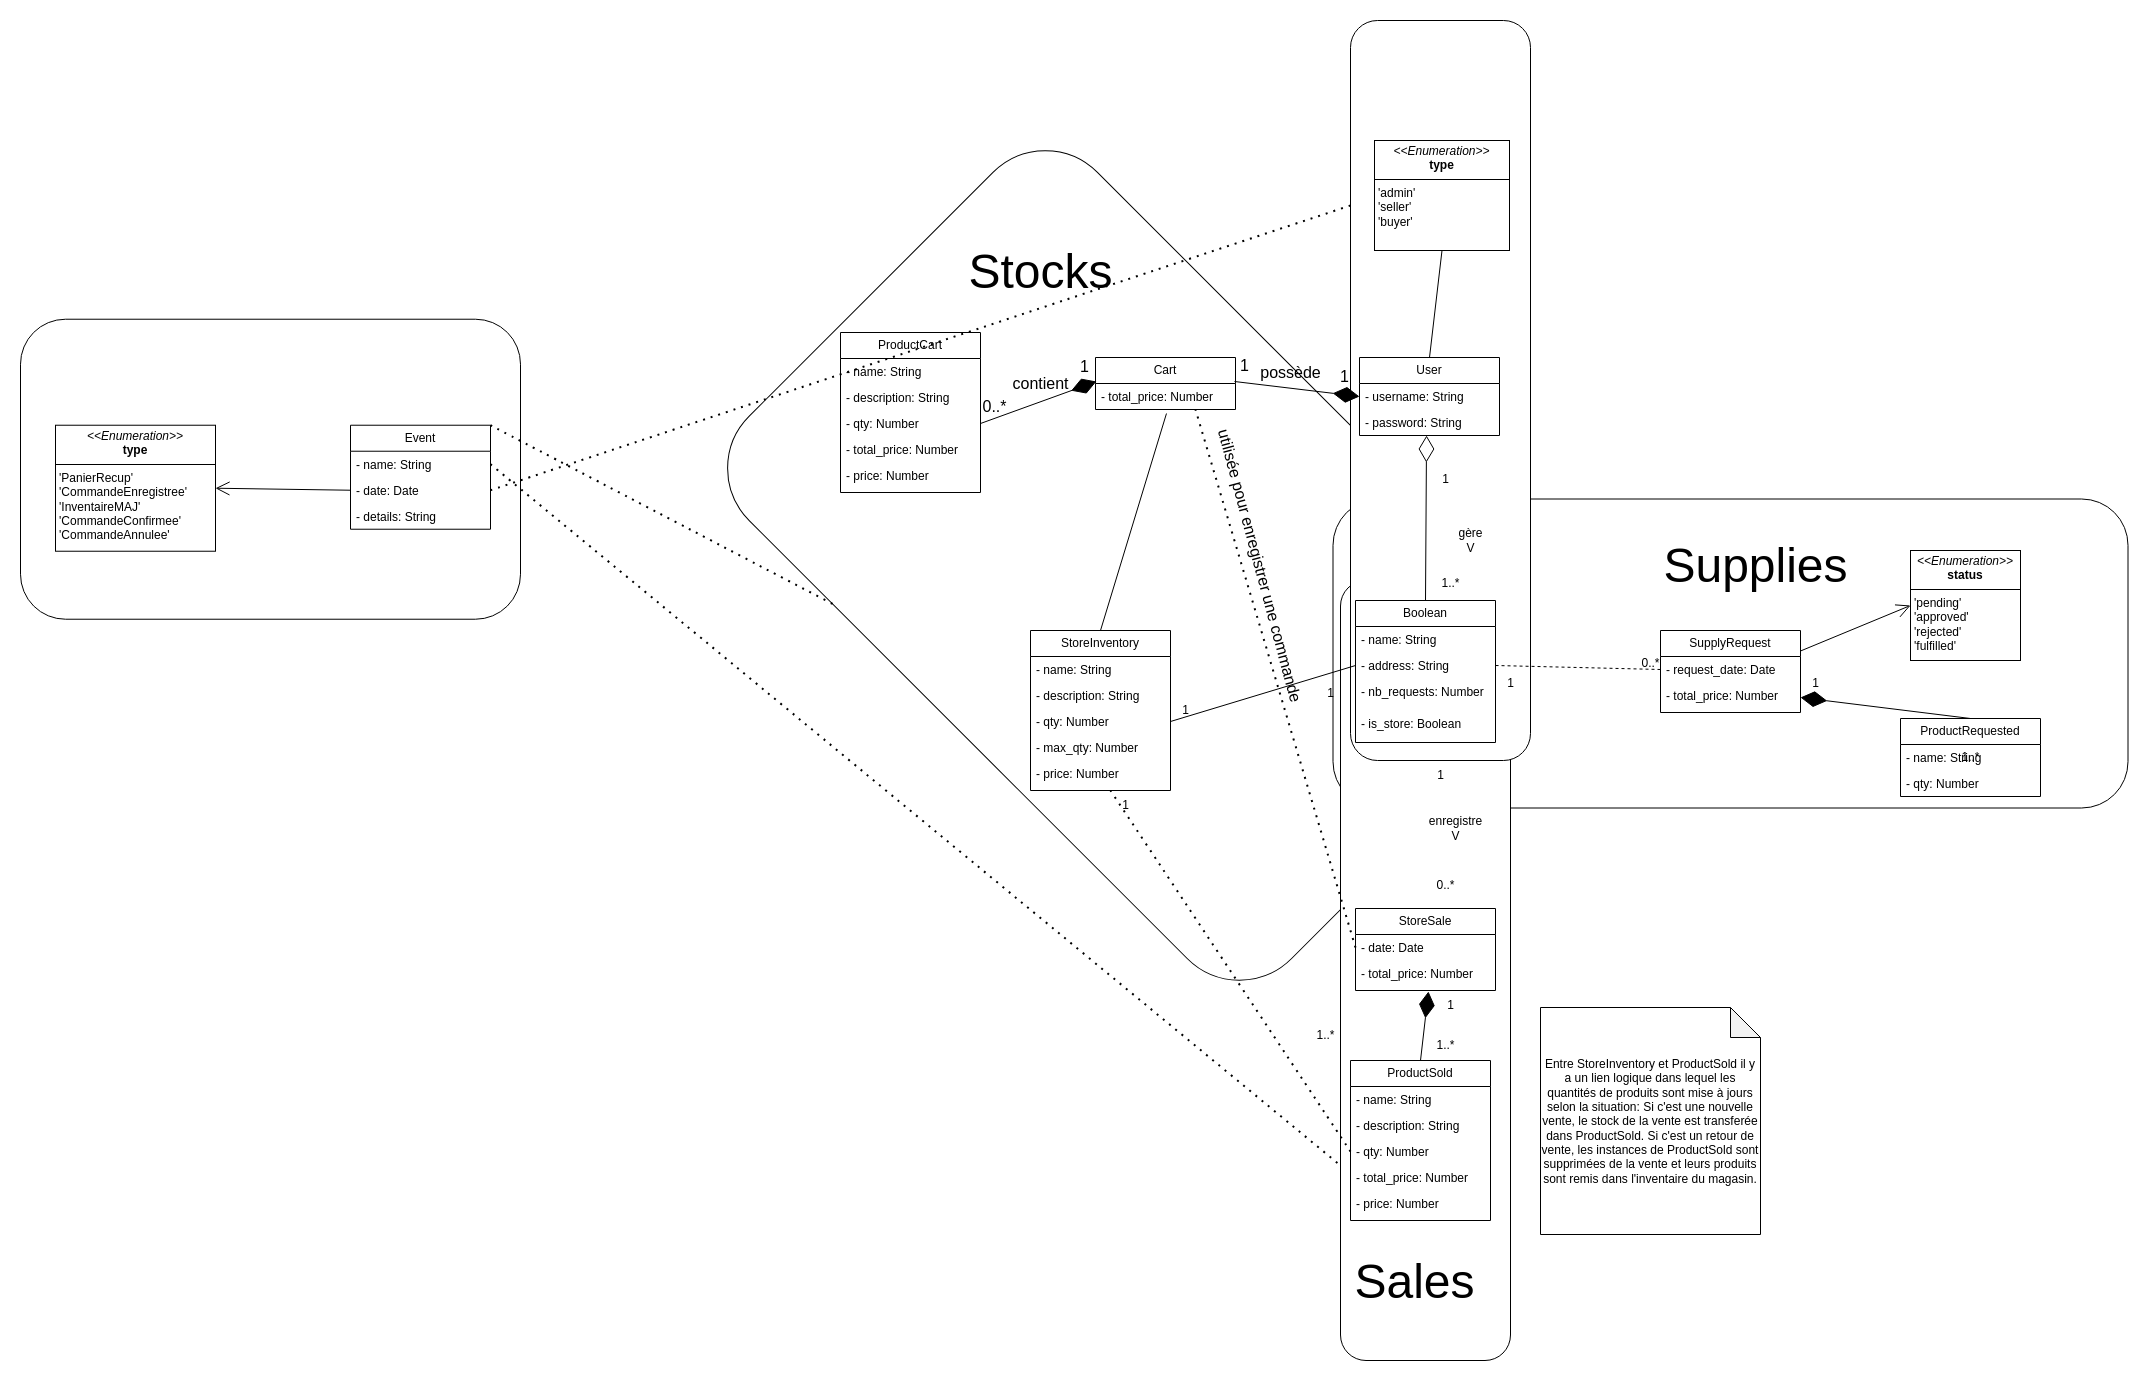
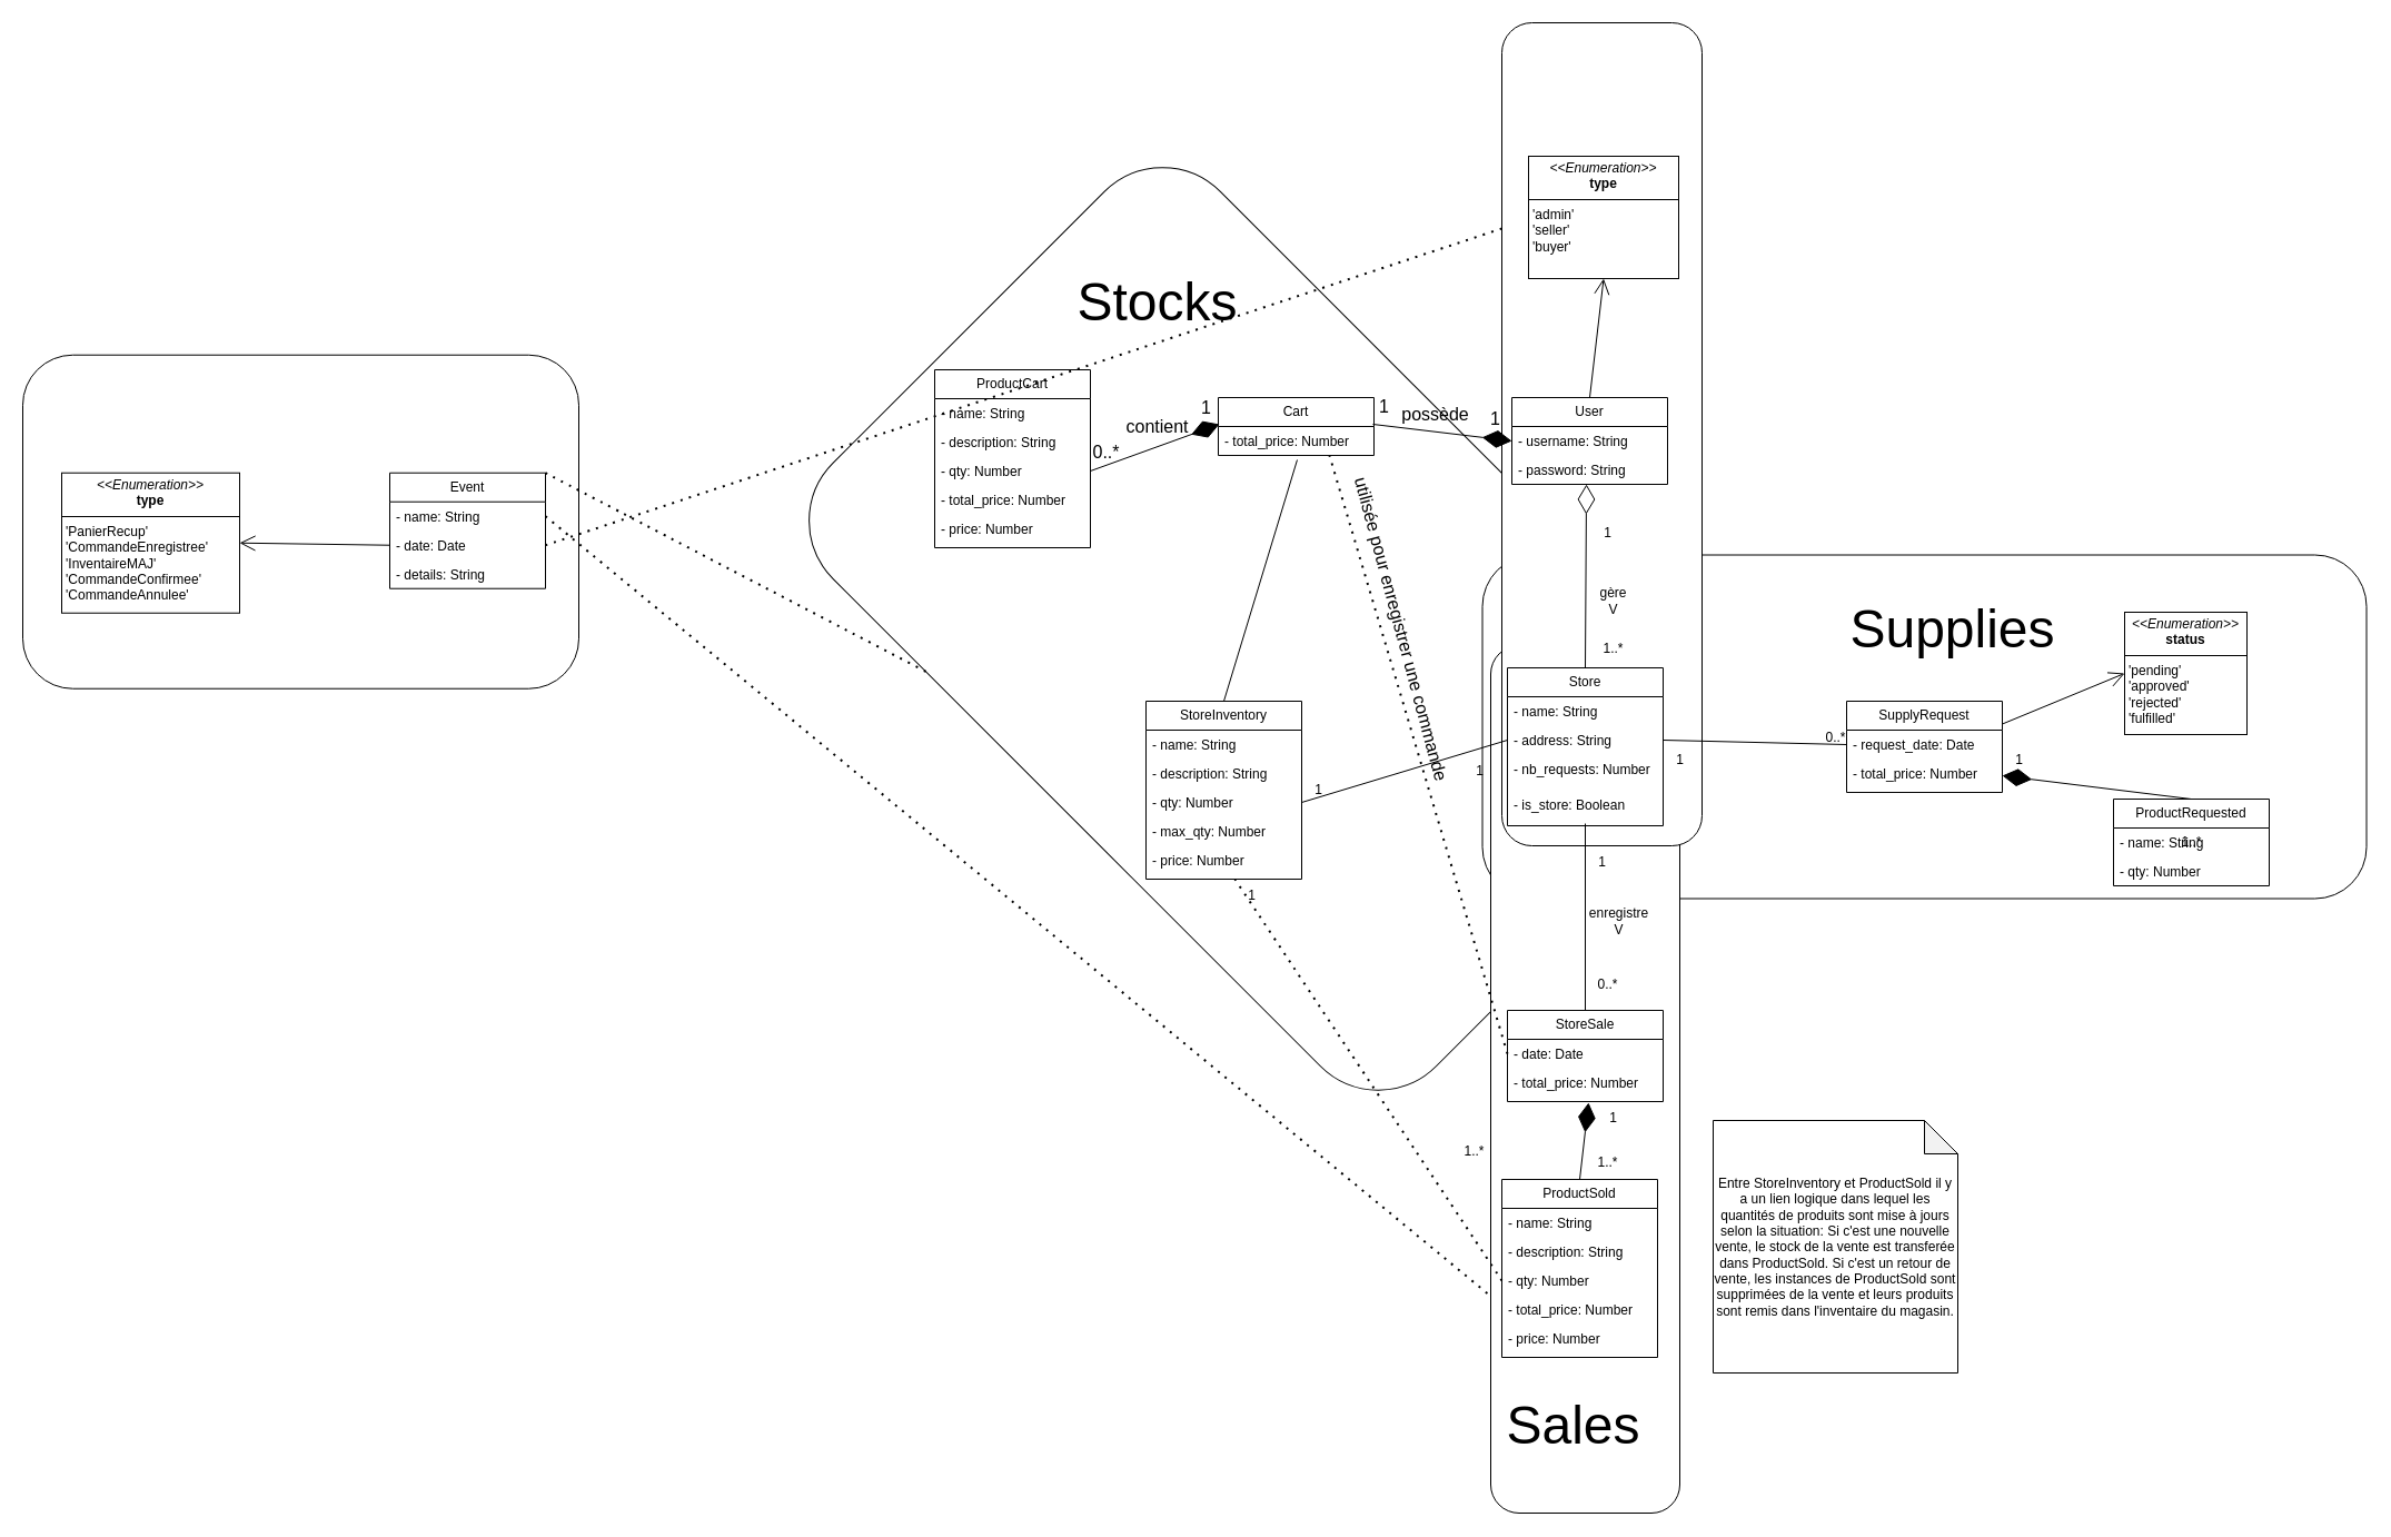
- <mxCell id="61" value="" style="endArrow=none;endFill=1;endSize=12;html=1;rounded=0;exitX=0.5;exitY=0;exitDx=0;exitDy=0;entryX=0.5;entryY=1;entryDx=0;entryDy=0;" parent="1" source="53" target="60" edge="1"><mxGeometry width="160" relative="1" as="geometry"><mxPoint x="1541" y="380" as="sourcePoint" /><mxPoint x="1540" y="506" as="targetPoint" /></mxGeometry></mxCell>
+ <mxCell id="61" value="" style="endArrow=open;endFill=1;endSize=12;html=1;rounded=0;exitX=0.5;exitY=0;exitDx=0;exitDy=0;entryX=0.5;entryY=1;entryDx=0;entryDy=0;" parent="1" source="53" target="60" edge="1"><mxGeometry width="160" relative="1" as="geometry"><mxPoint x="1541" y="380" as="sourcePoint" /><mxPoint x="1540" y="506" as="targetPoint" /></mxGeometry></mxCell>
- <mxCell id="59" value="gère&lt;div&gt;V&lt;/div&gt;" style="text;html=1;align=center;verticalAlign=middle;resizable=0;points=[];autosize=1;strokeColor=none;fillColor=none;" parent="1" vertex="1"><mxGeometry x="1445" y="520" width="50" height="40" as="geometry" /></mxCell>
+ <mxCell id="59" value="gère&lt;div&gt;V&lt;/div&gt;" style="text;html=1;align=center;verticalAlign=middle;resizable=0;points=[];autosize=1;strokeColor=none;fillColor=none;" parent="1" vertex="1"><mxGeometry x="1425" y="520" width="50" height="40" as="geometry" /></mxCell>
- <mxCell id="7" value="Boolean" style="swimlane;fontStyle=0;childLayout=stackLayout;horizontal=1;startSize=26;fillColor=none;horizontalStack=0;resizeParent=1;resizeParentMax=0;resizeLast=0;collapsible=1;marginBottom=0;whiteSpace=wrap;html=1;" parent="1" vertex="1"><mxGeometry x="1355" y="600" width="140" height="142" as="geometry" /></mxCell>
+ <mxCell id="7" value="Store" style="swimlane;fontStyle=0;childLayout=stackLayout;horizontal=1;startSize=26;fillColor=none;horizontalStack=0;resizeParent=1;resizeParentMax=0;resizeLast=0;collapsible=1;marginBottom=0;whiteSpace=wrap;html=1;" parent="1" vertex="1"><mxGeometry x="1355" y="600" width="140" height="142" as="geometry" /></mxCell>
- <mxCell id="43" value="" style="endArrow=none;html=1;rounded=0;entryX=1;entryY=0.5;entryDx=0;entryDy=0;exitX=0;exitY=0.5;exitDx=0;exitDy=0;dashed=1;" parent="1" source="28" target="9" edge="1"><mxGeometry width="50" height="50" relative="1" as="geometry"><mxPoint x="1090" y="1120" as="sourcePoint" /><mxPoint x="1140" y="1070" as="targetPoint" /></mxGeometry></mxCell>
+ <mxCell id="43" value="" style="endArrow=none;html=1;rounded=0;entryX=1;entryY=0.5;entryDx=0;entryDy=0;exitX=0;exitY=0.5;exitDx=0;exitDy=0;" parent="1" source="28" target="9" edge="1"><mxGeometry width="50" height="50" relative="1" as="geometry"><mxPoint x="1090" y="1120" as="sourcePoint" /><mxPoint x="1140" y="1070" as="targetPoint" /></mxGeometry></mxCell>
+ <mxCell id="42" value="" style="endArrow=none;html=1;rounded=0;entryX=0.5;entryY=0.938;entryDx=0;entryDy=0;entryPerimeter=0;exitX=0.5;exitY=0;exitDx=0;exitDy=0;" parent="1" source="24" target="11" edge="1"><mxGeometry width="50" height="50" relative="1" as="geometry"><mxPoint x="1300" y="860" as="sourcePoint" /><mxPoint x="1350" y="810" as="targetPoint" /></mxGeometry></mxCell>
